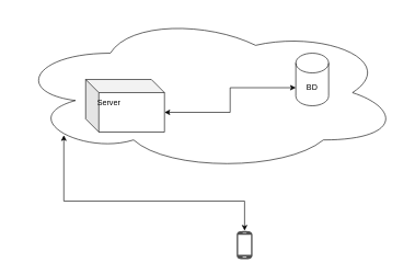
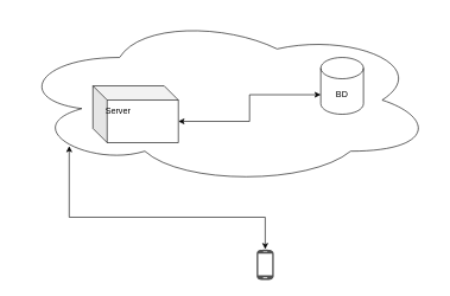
- <mxCell id="7" value="BD" style="shape=cylinder3;whiteSpace=wrap;html=1;boundedLbl=1;backgroundOutline=1;size=15;" vertex="1" parent="1"><mxGeometry x="450" y="80" width="50" height="80" as="geometry" /></mxCell>
+ <mxCell id="7" value="BD" style="shape=cylinder3;whiteSpace=wrap;html=1;boundedLbl=1;backgroundOutline=1;size=15;" vertex="1" parent="1"><mxGeometry x="450" y="80" width="60" height="80" as="geometry" /></mxCell>
